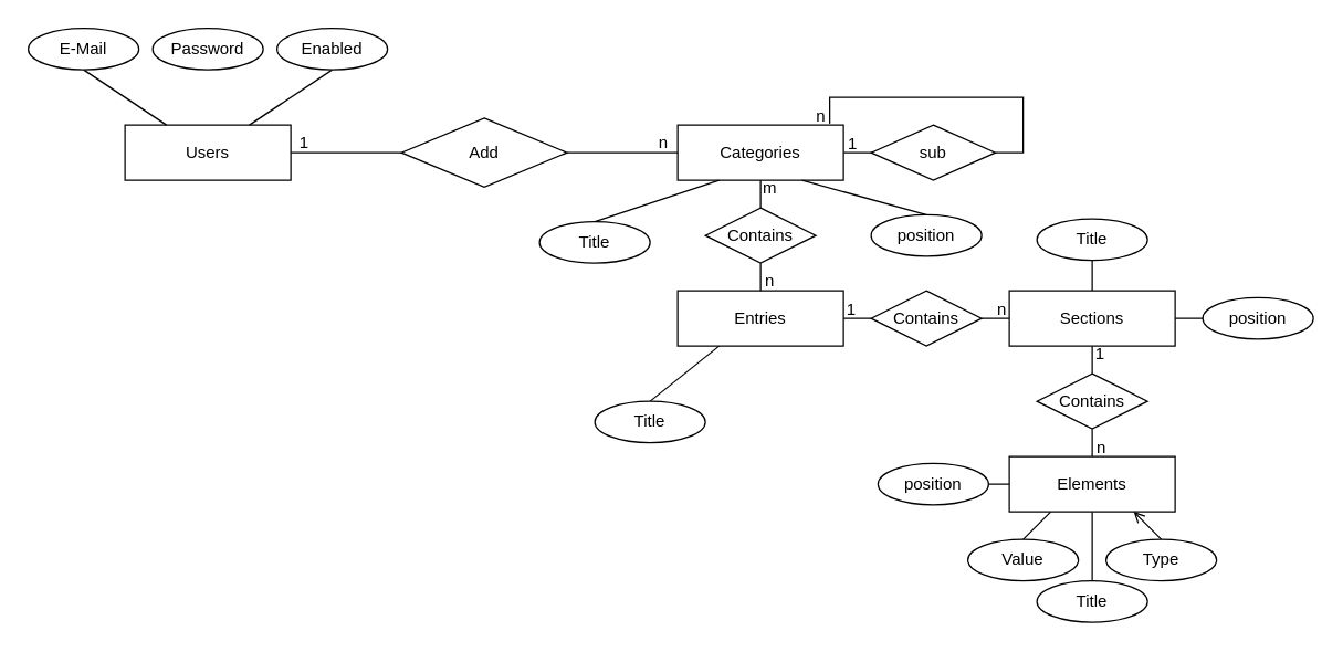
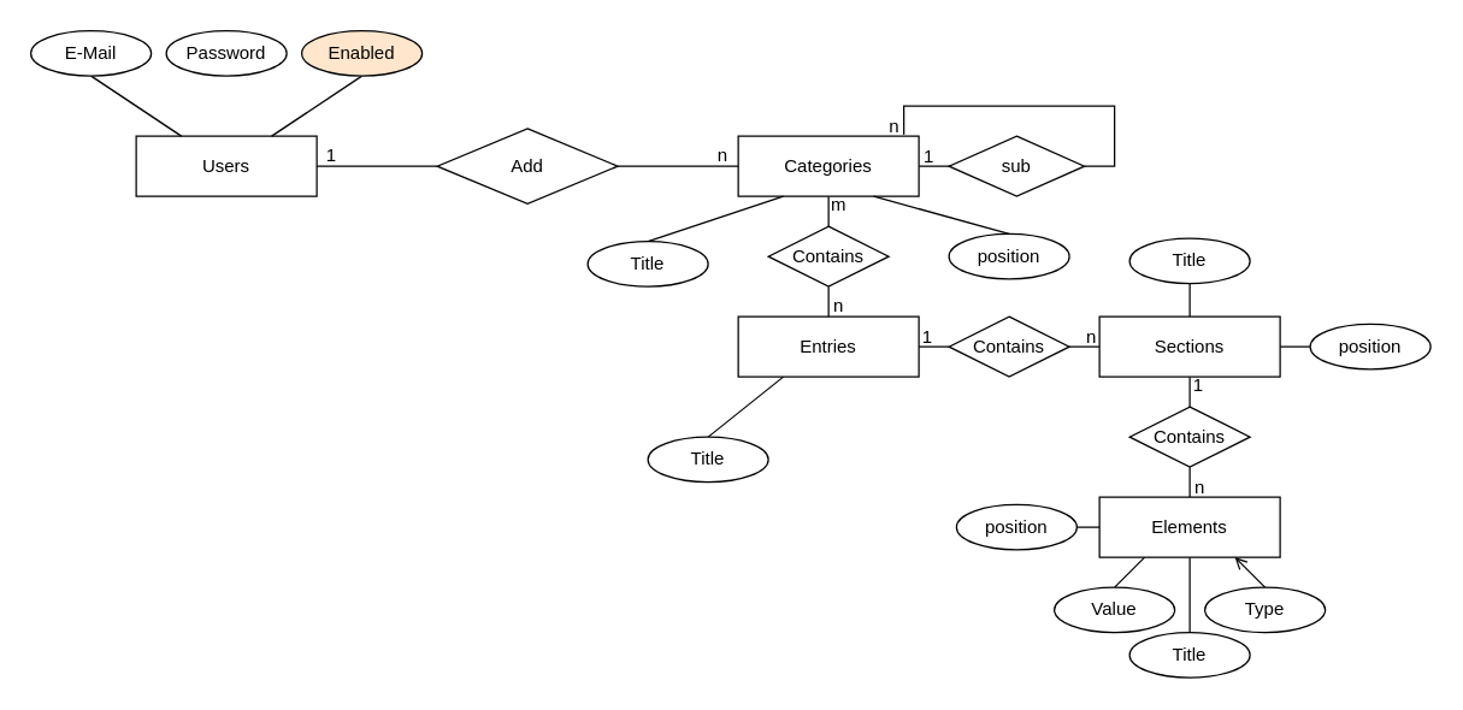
- <mxCell id="14" value="Enabled" style="ellipse;whiteSpace=wrap;html=1;labelBackgroundColor=none;" parent="1" vertex="1"><mxGeometry x="200" y="20" width="80" height="30" as="geometry" /></mxCell>
+ <mxCell id="14" value="Enabled" style="ellipse;whiteSpace=wrap;html=1;labelBackgroundColor=none;fillColor=#ffe6cc;" parent="1" vertex="1"><mxGeometry x="200" y="20" width="80" height="30" as="geometry" /></mxCell>
